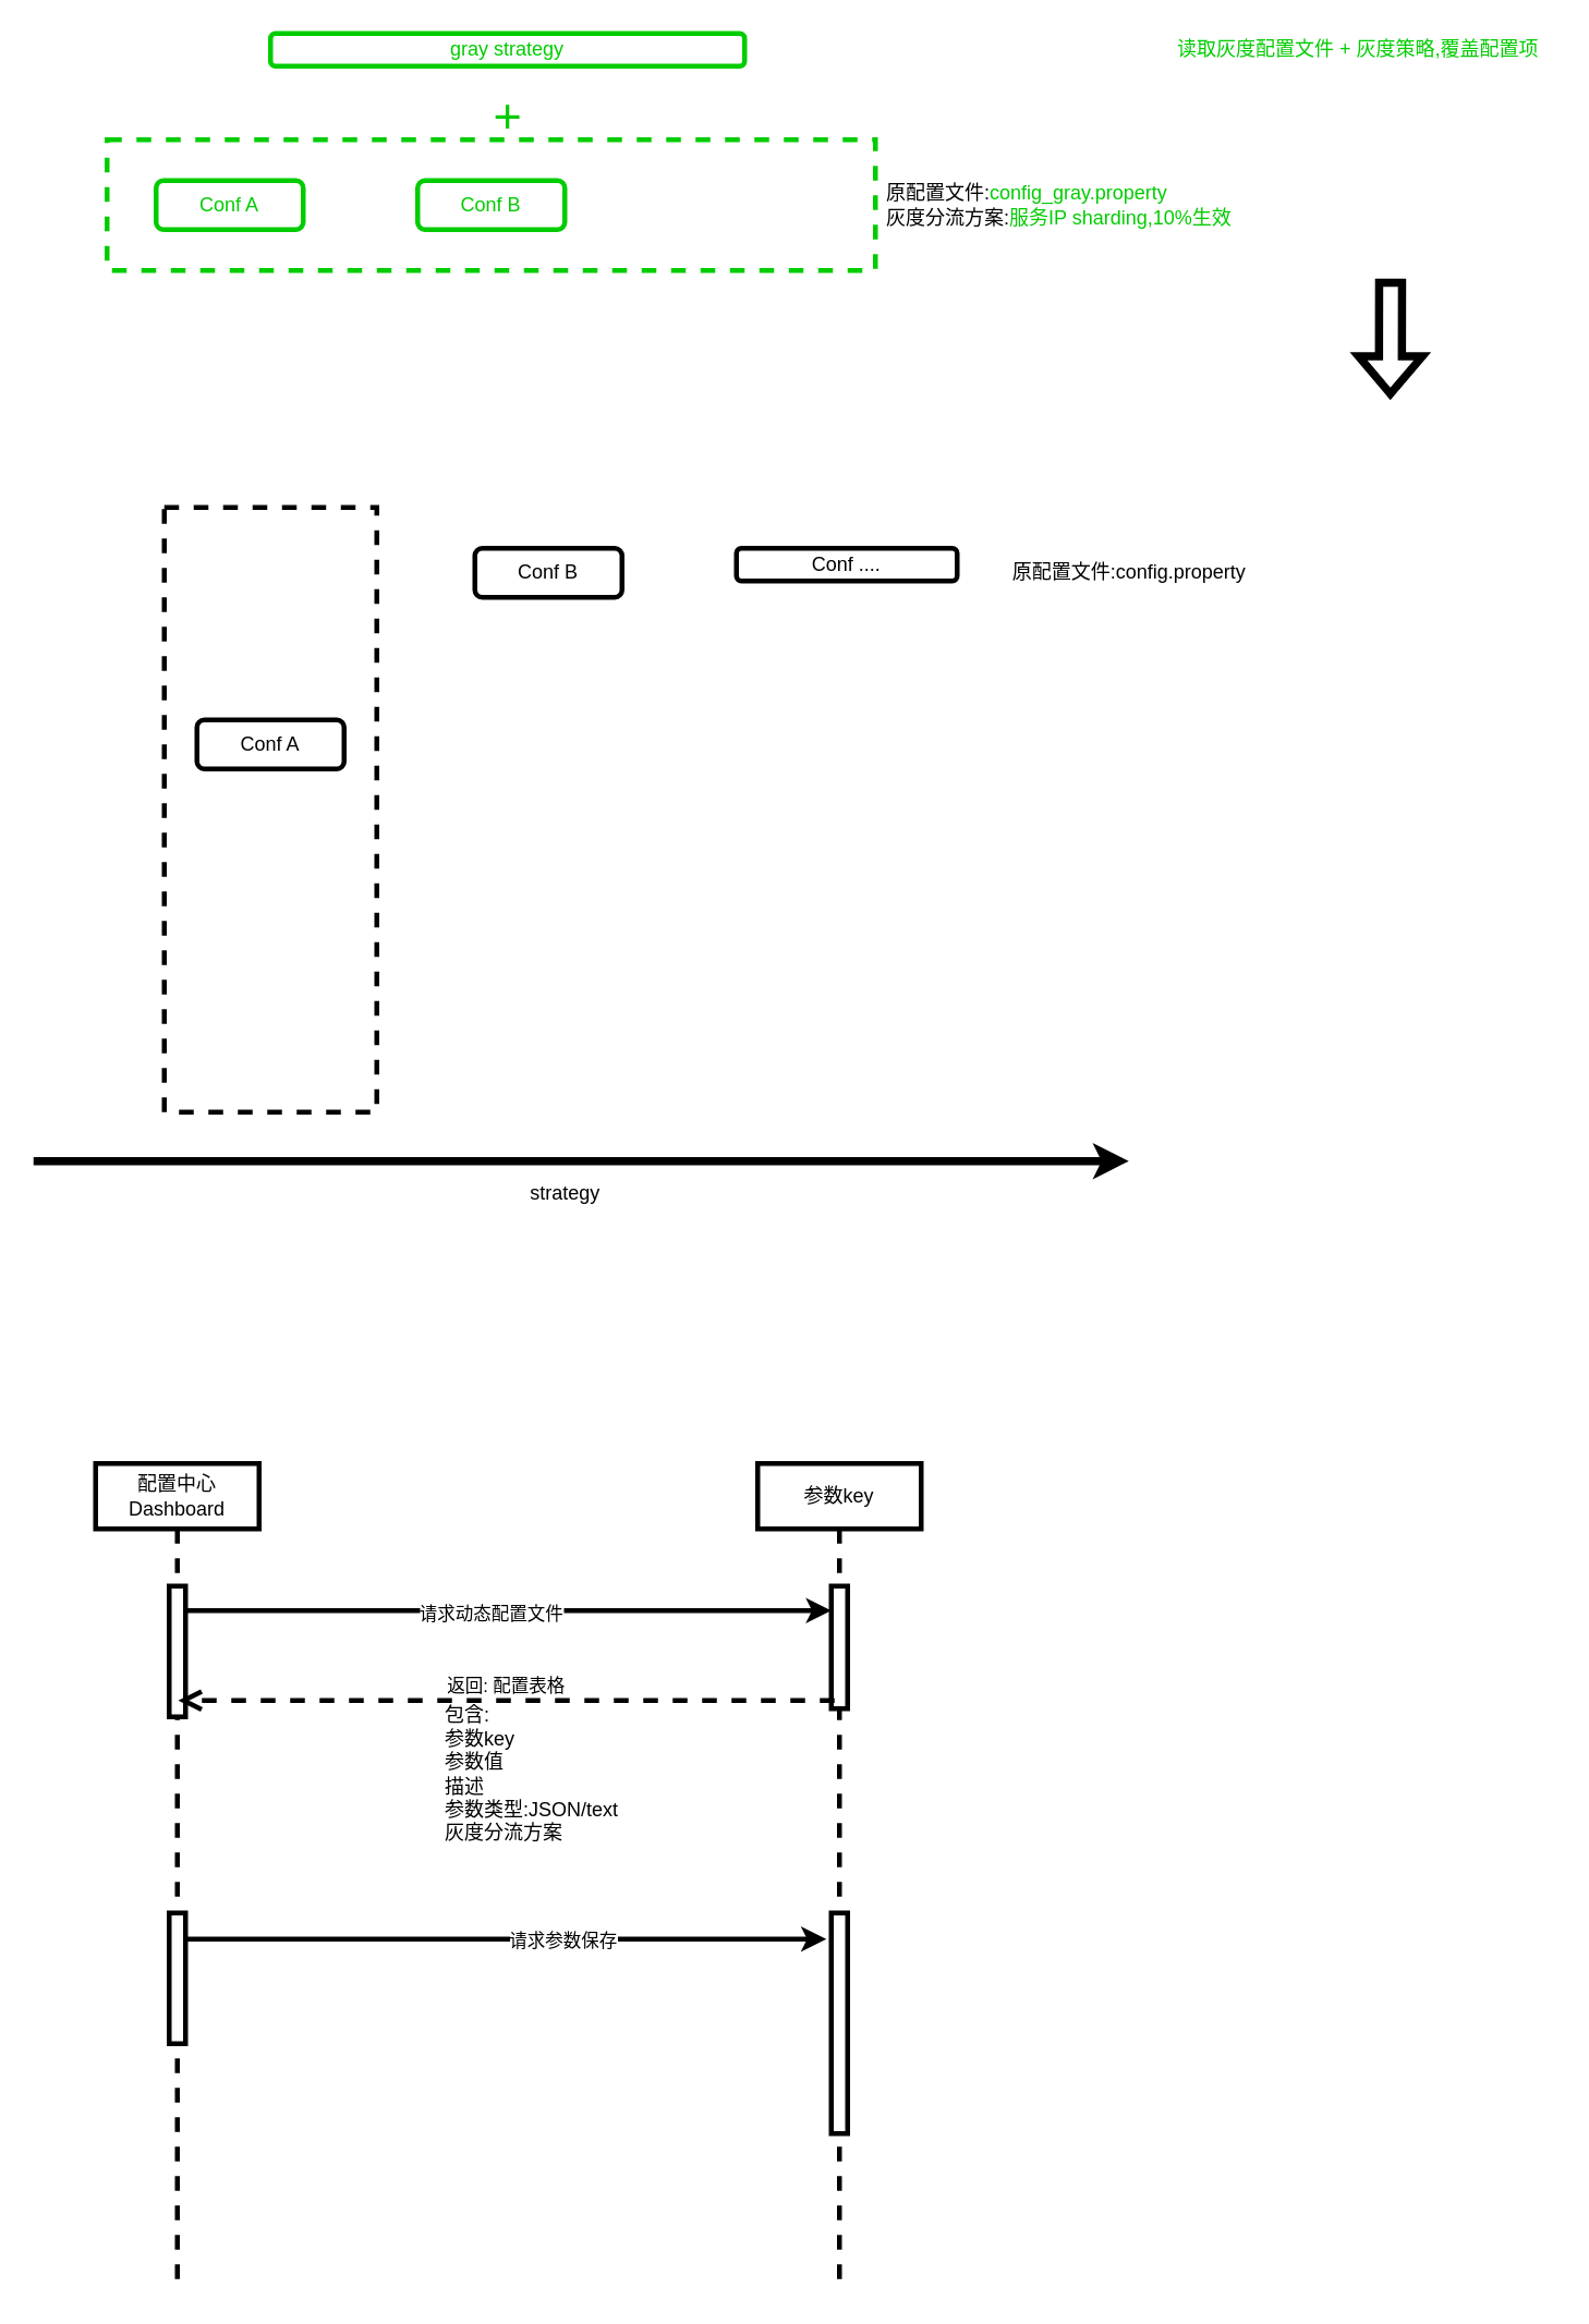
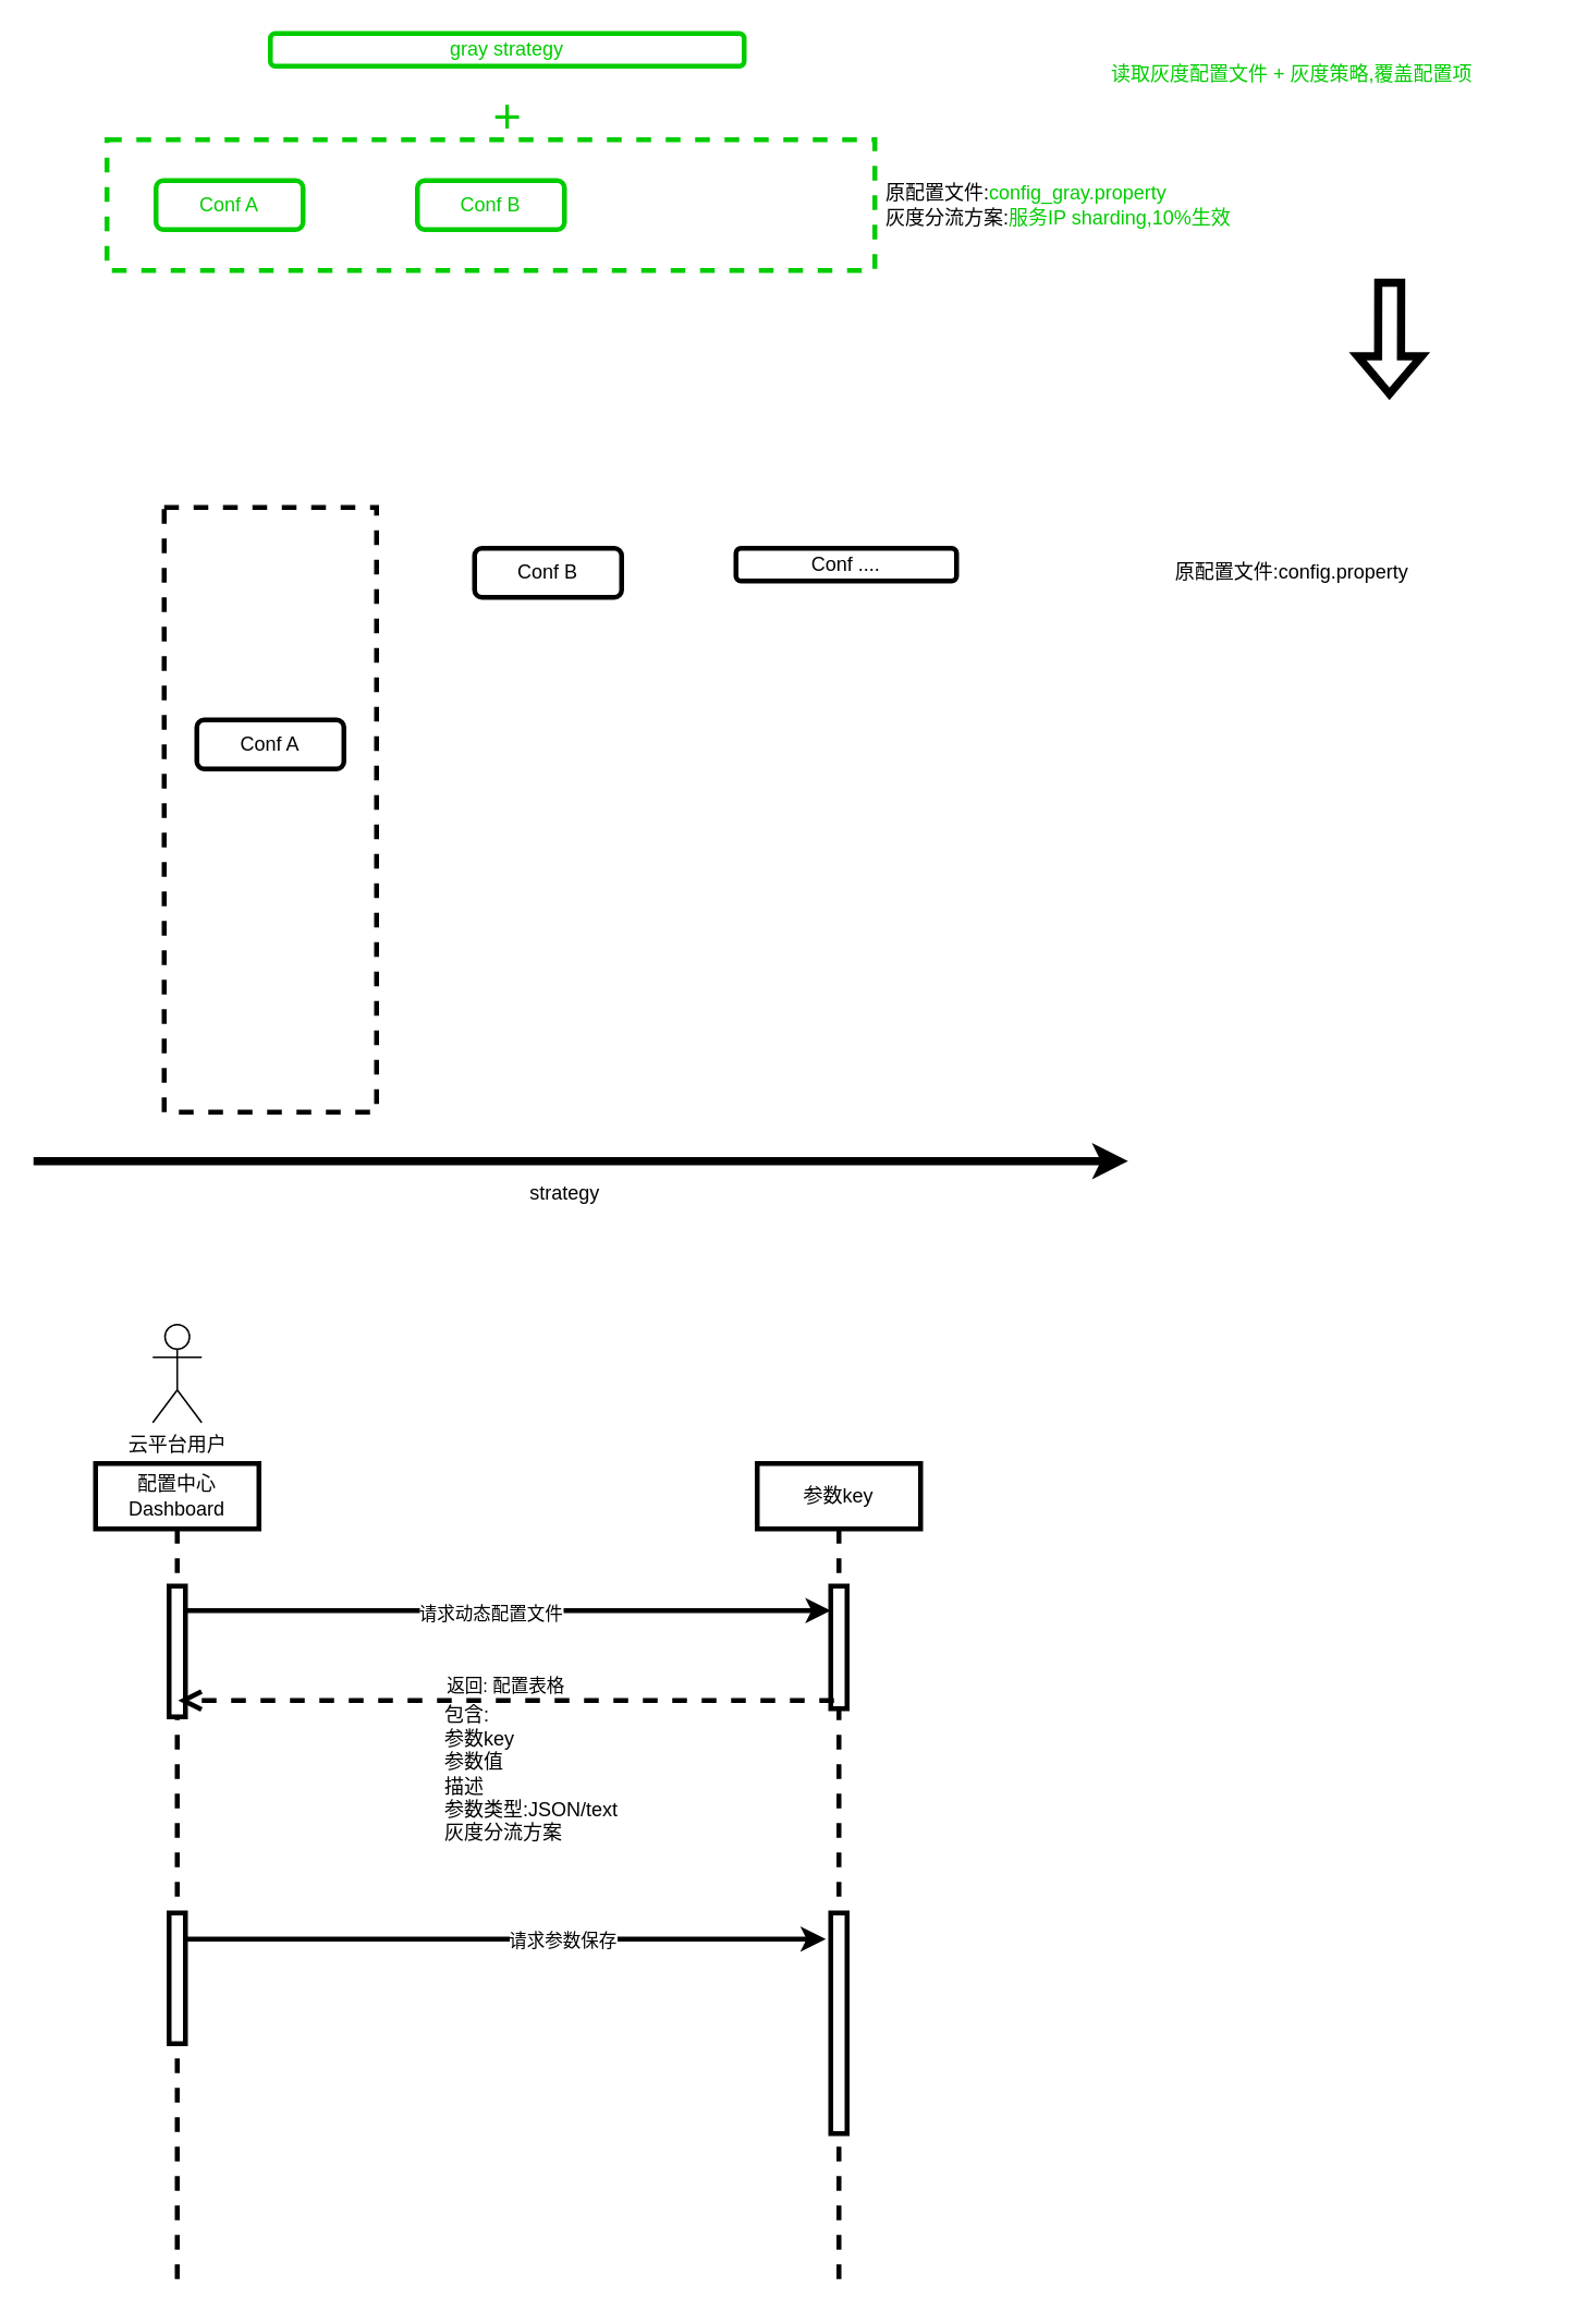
- <mxCell id="14" value="读取灰度配置文件 + 灰度策略,覆盖配置项" style="text;html=1;align=center;verticalAlign=middle;resizable=0;points=[];autosize=1;strokeColor=none;fillColor=none;fontColor=#00CC00;" parent="1" vertex="1"><mxGeometry x="710" y="20" width="240" height="20" as="geometry" /></mxCell>
+ <mxCell id="14" value="读取灰度配置文件 + 灰度策略,覆盖配置项" style="text;html=1;align=center;verticalAlign=middle;resizable=0;points=[];autosize=1;strokeColor=none;fillColor=none;fontColor=#00CC00;" parent="1" vertex="1"><mxGeometry x="670" y="35" width="240" height="20" as="geometry" /></mxCell>
- <mxCell id="5" value="原配置文件:config.property" style="text;html=1;align=center;verticalAlign=middle;resizable=0;points=[];autosize=1;strokeColor=none;fillColor=none;" parent="1" vertex="1"><mxGeometry x="610" y="340" width="160" height="20" as="geometry" /></mxCell>
+ <mxCell id="5" value="原配置文件:config.property" style="text;html=1;align=center;verticalAlign=middle;resizable=0;points=[];autosize=1;strokeColor=none;fillColor=none;" parent="1" vertex="1"><mxGeometry x="710" y="340" width="160" height="20" as="geometry" /></mxCell>
+ <mxCell id="20" value="云平台用户" style="shape=umlActor;verticalLabelPosition=bottom;verticalAlign=top;html=1;" vertex="1" parent="1"><mxGeometry x="93" y="810" width="30" height="60" as="geometry" /></mxCell>
